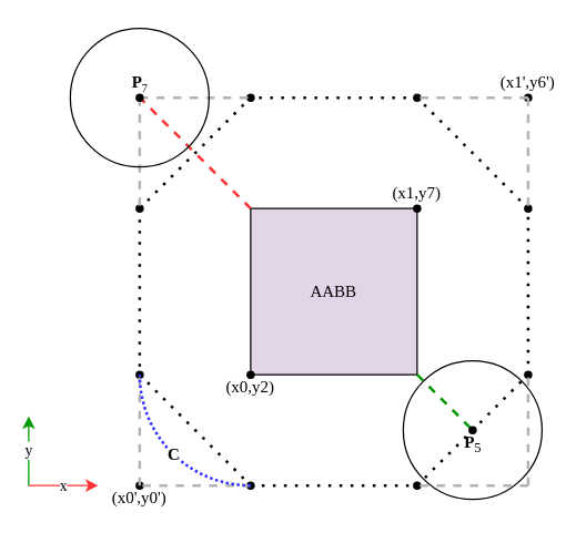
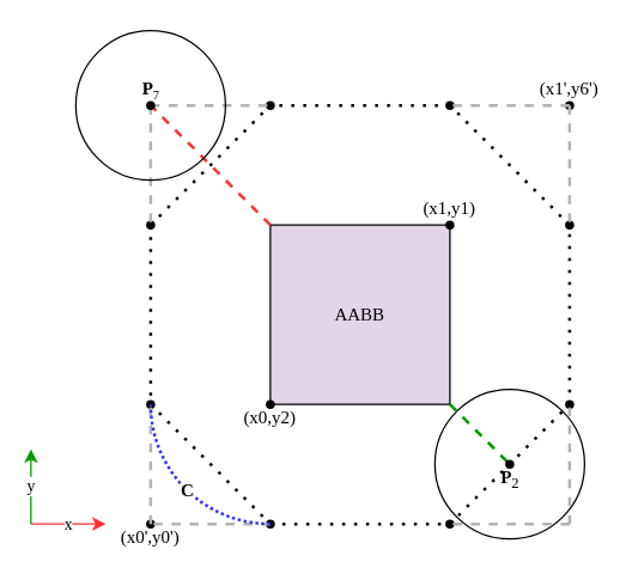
- <mxCell id="22" value="(x1,y7)" style="shape=waypoint;sketch=0;fillStyle=solid;size=6;pointerEvents=1;points=[];fillColor=none;resizable=0;rotatable=0;perimeter=centerPerimeter;snapToPoint=1;fontFamily=Comptuer Modern;fontSource=http%3A%2F%2Fmirrors.ctan.org%2Ffonts%2Fcm-unicode%2Ffonts%2Fotf%2Fcmunbxo.otf;fontSize=12;strokeWidth=1;spacing=-3;verticalAlign=top;" vertex="1" parent="1"><mxGeometry x="280" y="130" width="40" height="40" as="geometry" /></mxCell>
+ <mxCell id="22" value="(x1,y1)" style="shape=waypoint;sketch=0;fillStyle=solid;size=6;pointerEvents=1;points=[];fillColor=none;resizable=0;rotatable=0;perimeter=centerPerimeter;snapToPoint=1;fontFamily=Comptuer Modern;fontSource=http%3A%2F%2Fmirrors.ctan.org%2Ffonts%2Fcm-unicode%2Ffonts%2Fotf%2Fcmunbxo.otf;fontSize=12;strokeWidth=1;spacing=-3;verticalAlign=top;" vertex="1" parent="1"><mxGeometry x="280" y="130" width="40" height="40" as="geometry" /></mxCell>
- <mxCell id="30" value="&lt;font data-font-src=&quot;http://mirrors.ctan.org/fonts/cm-unicode/fonts/otf/cmunbxo.otf&quot; face=&quot;Comptuer Modern&quot;&gt;&lt;b&gt;P&lt;/b&gt;&lt;sub&gt;5&lt;/sub&gt;&lt;/font&gt;" style="text;html=1;align=center;verticalAlign=middle;resizable=0;points=[];autosize=1;strokeColor=none;fillColor=none;" vertex="1" parent="1"><mxGeometry x="325" y="310" width="30" height="20" as="geometry" /></mxCell>
+ <mxCell id="30" value="&lt;font data-font-src=&quot;http://mirrors.ctan.org/fonts/cm-unicode/fonts/otf/cmunbxo.otf&quot; face=&quot;Comptuer Modern&quot;&gt;&lt;b&gt;P&lt;/b&gt;&lt;sub&gt;2&lt;/sub&gt;&lt;/font&gt;" style="text;html=1;align=center;verticalAlign=middle;resizable=0;points=[];autosize=1;strokeColor=none;fillColor=none;" vertex="1" parent="1"><mxGeometry x="325" y="310" width="30" height="20" as="geometry" /></mxCell>
